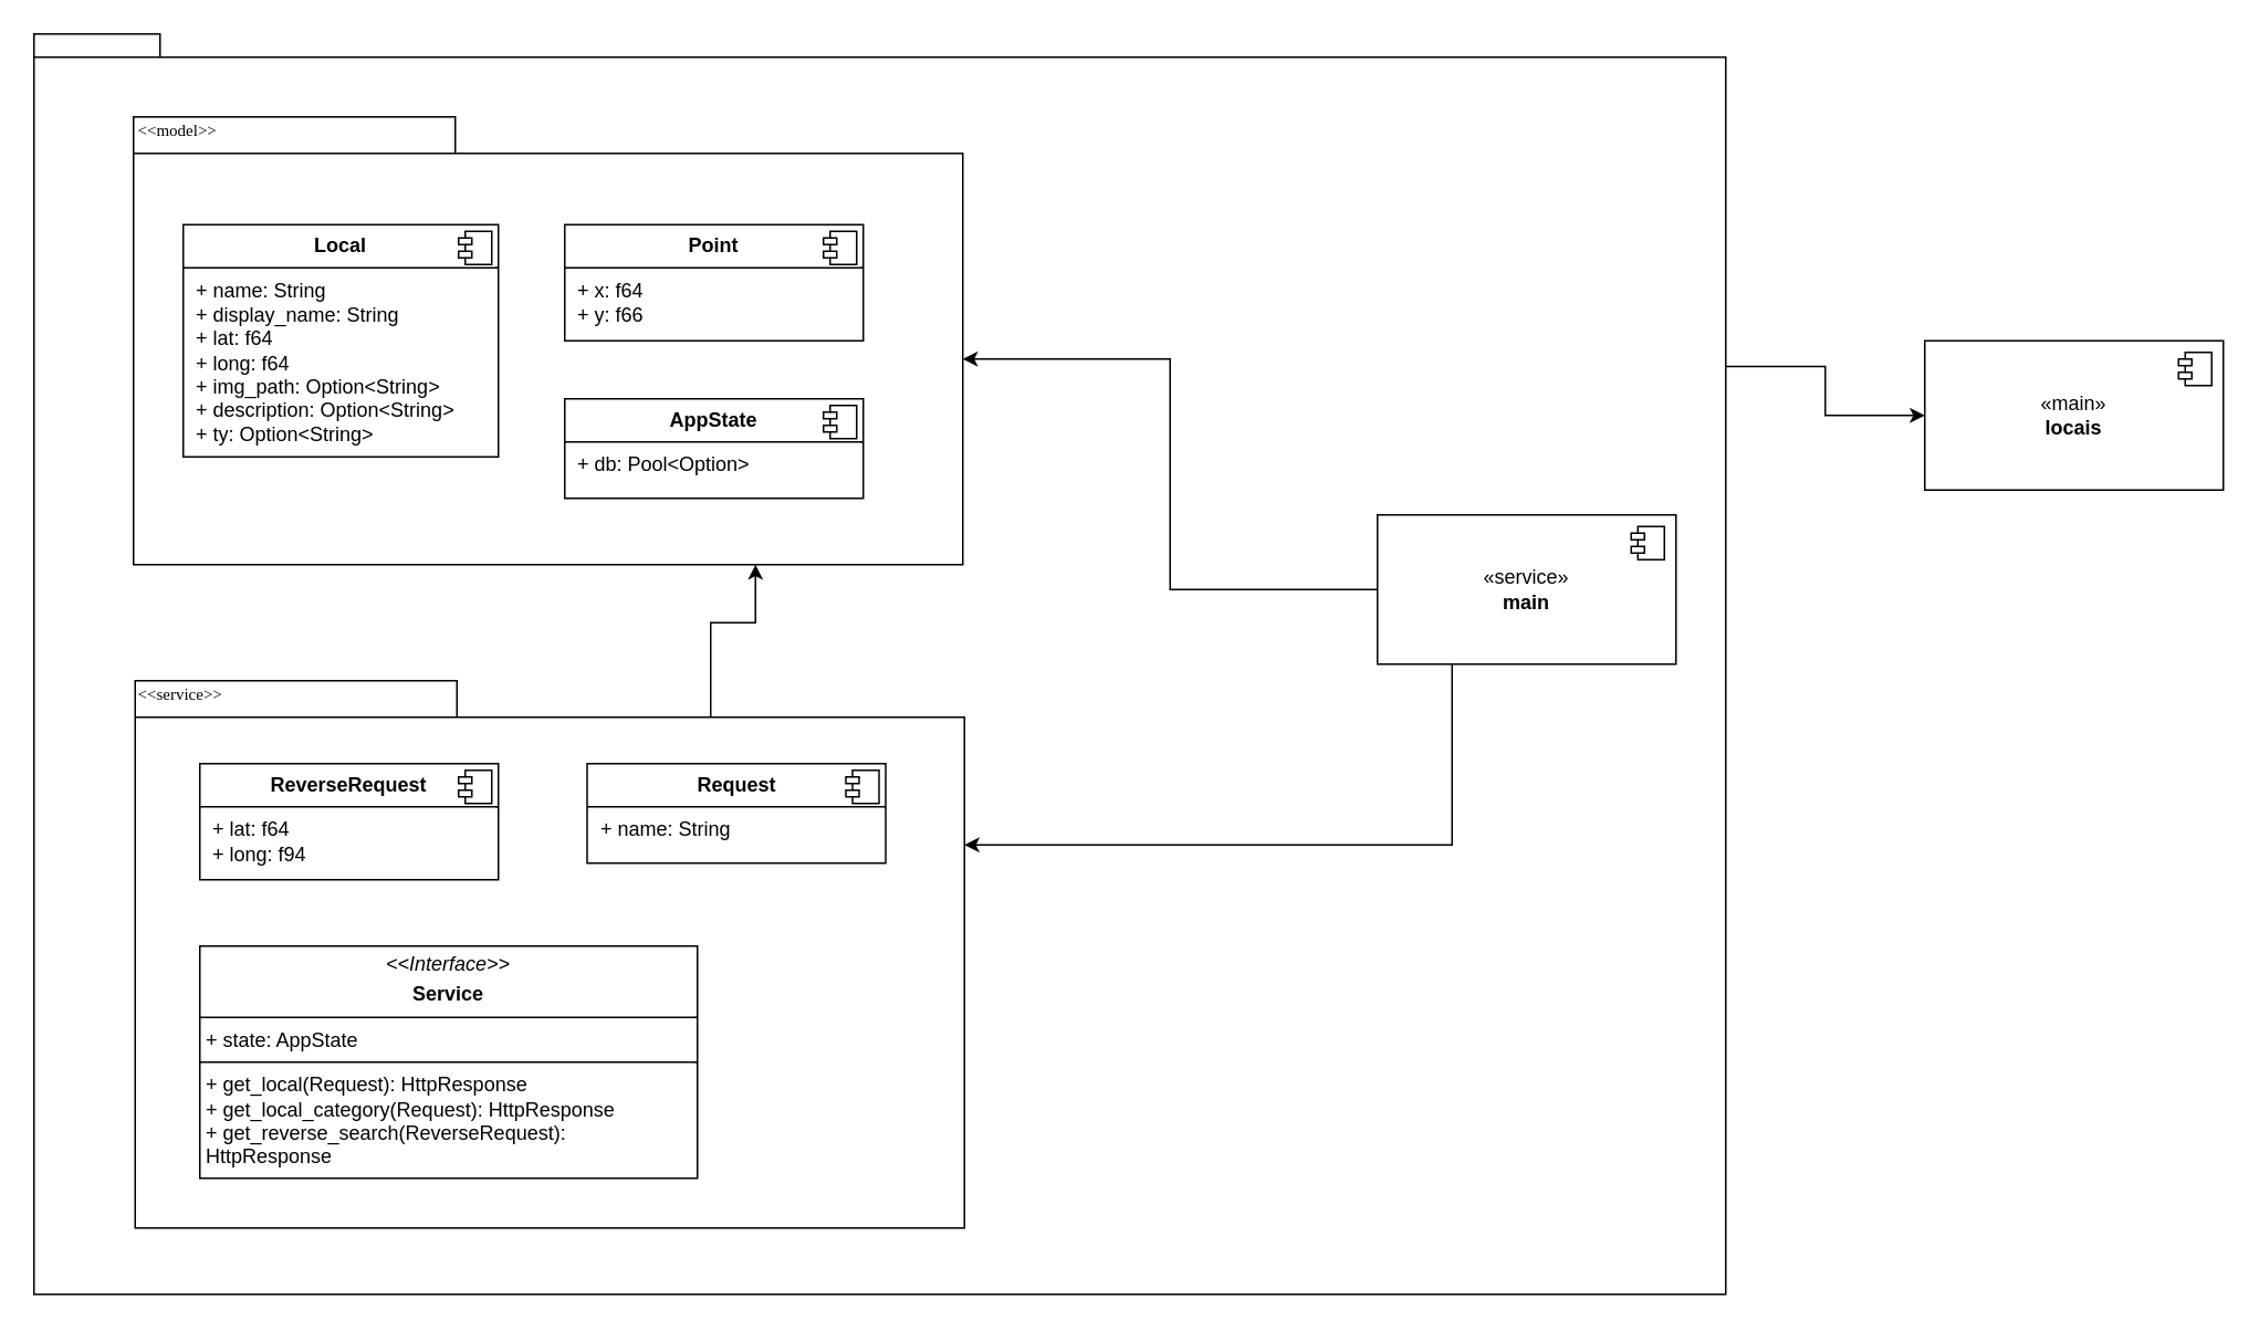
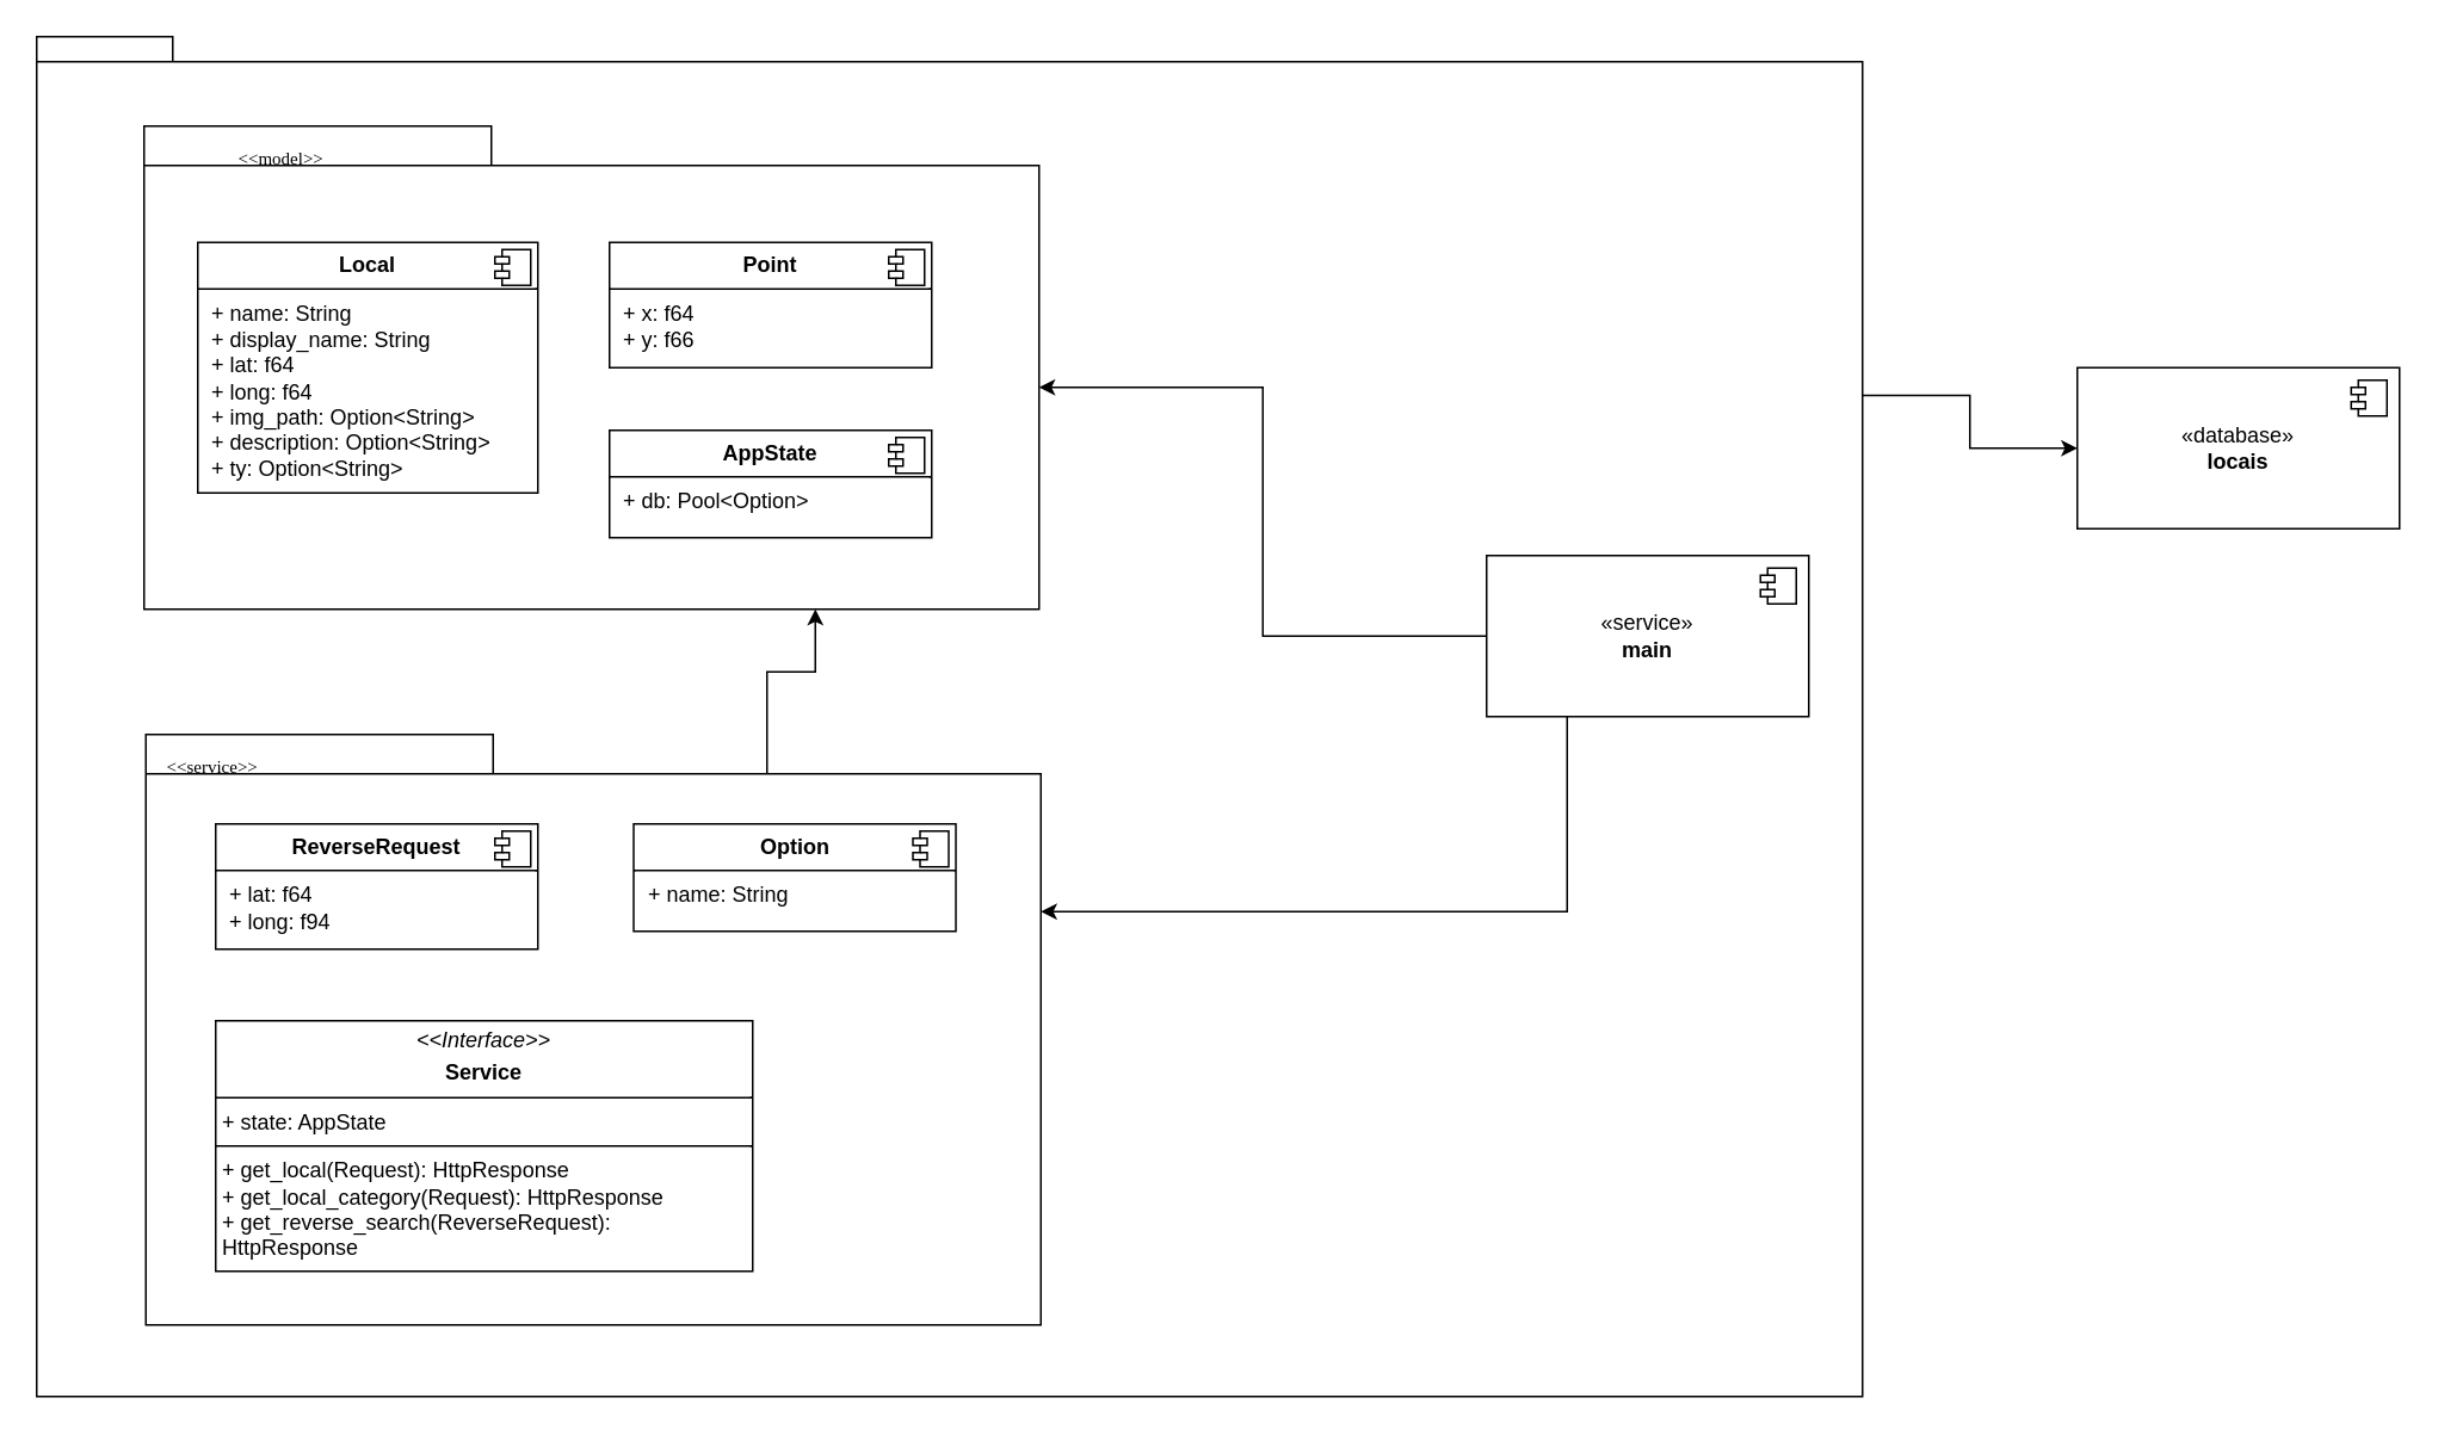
- <mxCell id="5" value="&amp;lt;&amp;lt;model&amp;gt;&amp;gt;" style="text;html=1;align=left;verticalAlign=top;spacingTop=-4;fontSize=10;fontFamily=Verdana" parent="1" vertex="1"><mxGeometry x="81" y="70" width="130" height="20" as="geometry" /></mxCell>
+ <mxCell id="5" value="&amp;lt;&amp;lt;model&amp;gt;&amp;gt;" style="text;html=1;align=left;verticalAlign=top;spacingTop=-4;fontSize=10;fontFamily=Verdana" parent="1" vertex="1"><mxGeometry x="131" y="80" width="130" height="20" as="geometry" /></mxCell>
- <mxCell id="24" value="&lt;div&gt;«main»&lt;/div&gt;&lt;div&gt;&lt;b&gt;locais&lt;/b&gt;&lt;br&gt;&lt;/div&gt;" style="html=1;dropTarget=0;whiteSpace=wrap;" vertex="1" parent="1"><mxGeometry x="1160" y="205" width="180" height="90" as="geometry" /></mxCell>
+ <mxCell id="24" value="&lt;div&gt;«database»&lt;/div&gt;&lt;div&gt;&lt;b&gt;locais&lt;/b&gt;&lt;br&gt;&lt;/div&gt;" style="html=1;dropTarget=0;whiteSpace=wrap;" vertex="1" parent="1"><mxGeometry x="1160" y="205" width="180" height="90" as="geometry" /></mxCell>
- <mxCell id="13" value="&amp;lt;&amp;lt;service&amp;gt;&amp;gt;" style="text;html=1;align=left;verticalAlign=top;spacingTop=-4;fontSize=10;fontFamily=Verdana" vertex="1" parent="1"><mxGeometry x="81" y="410" width="130" height="20" as="geometry" /></mxCell>
+ <mxCell id="13" value="&amp;lt;&amp;lt;service&amp;gt;&amp;gt;" style="text;html=1;align=left;verticalAlign=top;spacingTop=-4;fontSize=10;fontFamily=Verdana" vertex="1" parent="1"><mxGeometry x="91" y="420" width="130" height="20" as="geometry" /></mxCell>
- <mxCell id="16" value="&lt;p style=&quot;margin:0px;margin-top:6px;text-align:center;&quot;&gt;&lt;b&gt;Request&lt;/b&gt;&lt;/p&gt;&lt;hr size=&quot;1&quot; style=&quot;border-style:solid;&quot;&gt;&lt;p style=&quot;margin:0px;margin-left:8px;&quot;&gt;+ name: String&lt;br&gt;&lt;br&gt;&lt;/p&gt;" style="align=left;overflow=fill;html=1;dropTarget=0;whiteSpace=wrap;" vertex="1" parent="1"><mxGeometry x="353.5" y="460" width="180" height="60" as="geometry" /></mxCell>
+ <mxCell id="16" value="&lt;p style=&quot;margin:0px;margin-top:6px;text-align:center;&quot;&gt;&lt;b&gt;Option&lt;/b&gt;&lt;/p&gt;&lt;hr size=&quot;1&quot; style=&quot;border-style:solid;&quot;&gt;&lt;p style=&quot;margin:0px;margin-left:8px;&quot;&gt;+ name: String&lt;br&gt;&lt;br&gt;&lt;/p&gt;" style="align=left;overflow=fill;html=1;dropTarget=0;whiteSpace=wrap;" vertex="1" parent="1"><mxGeometry x="353.5" y="460" width="180" height="60" as="geometry" /></mxCell>
